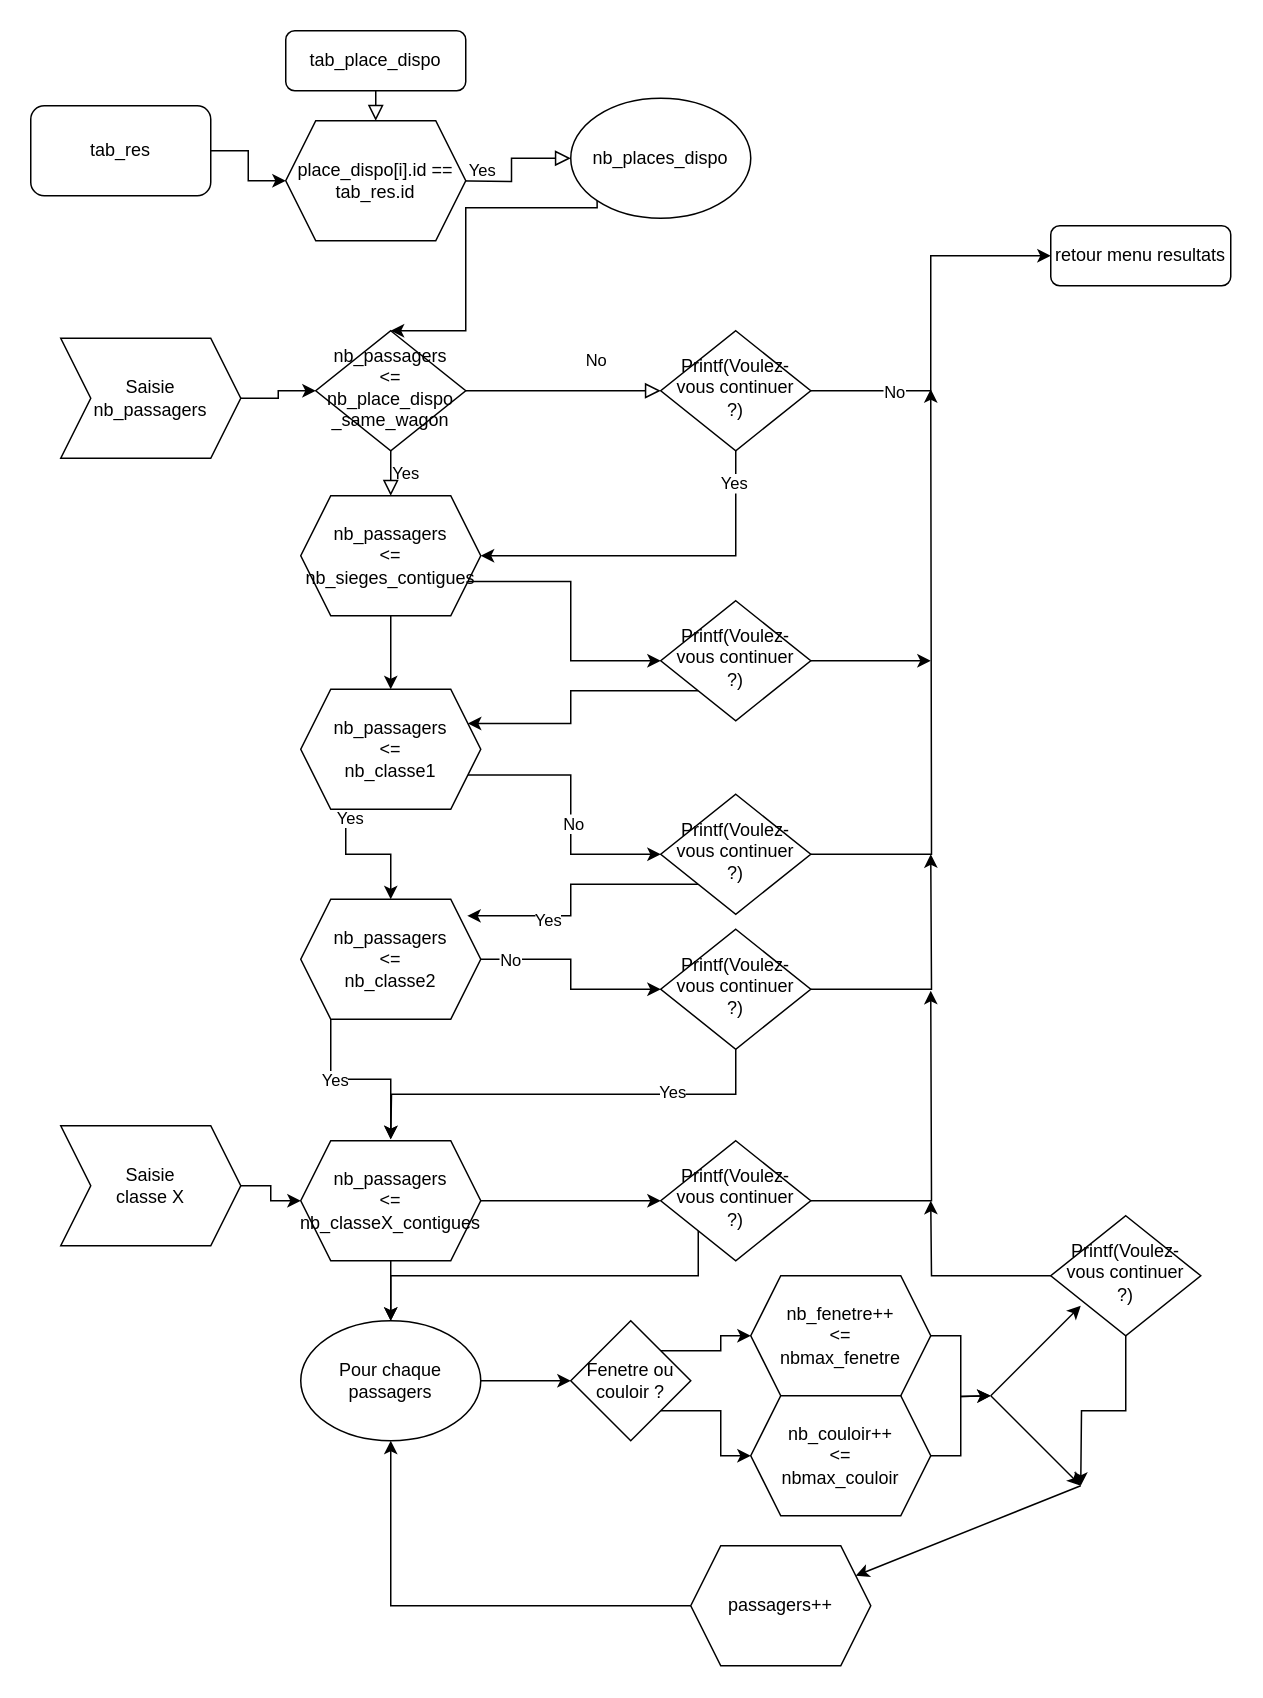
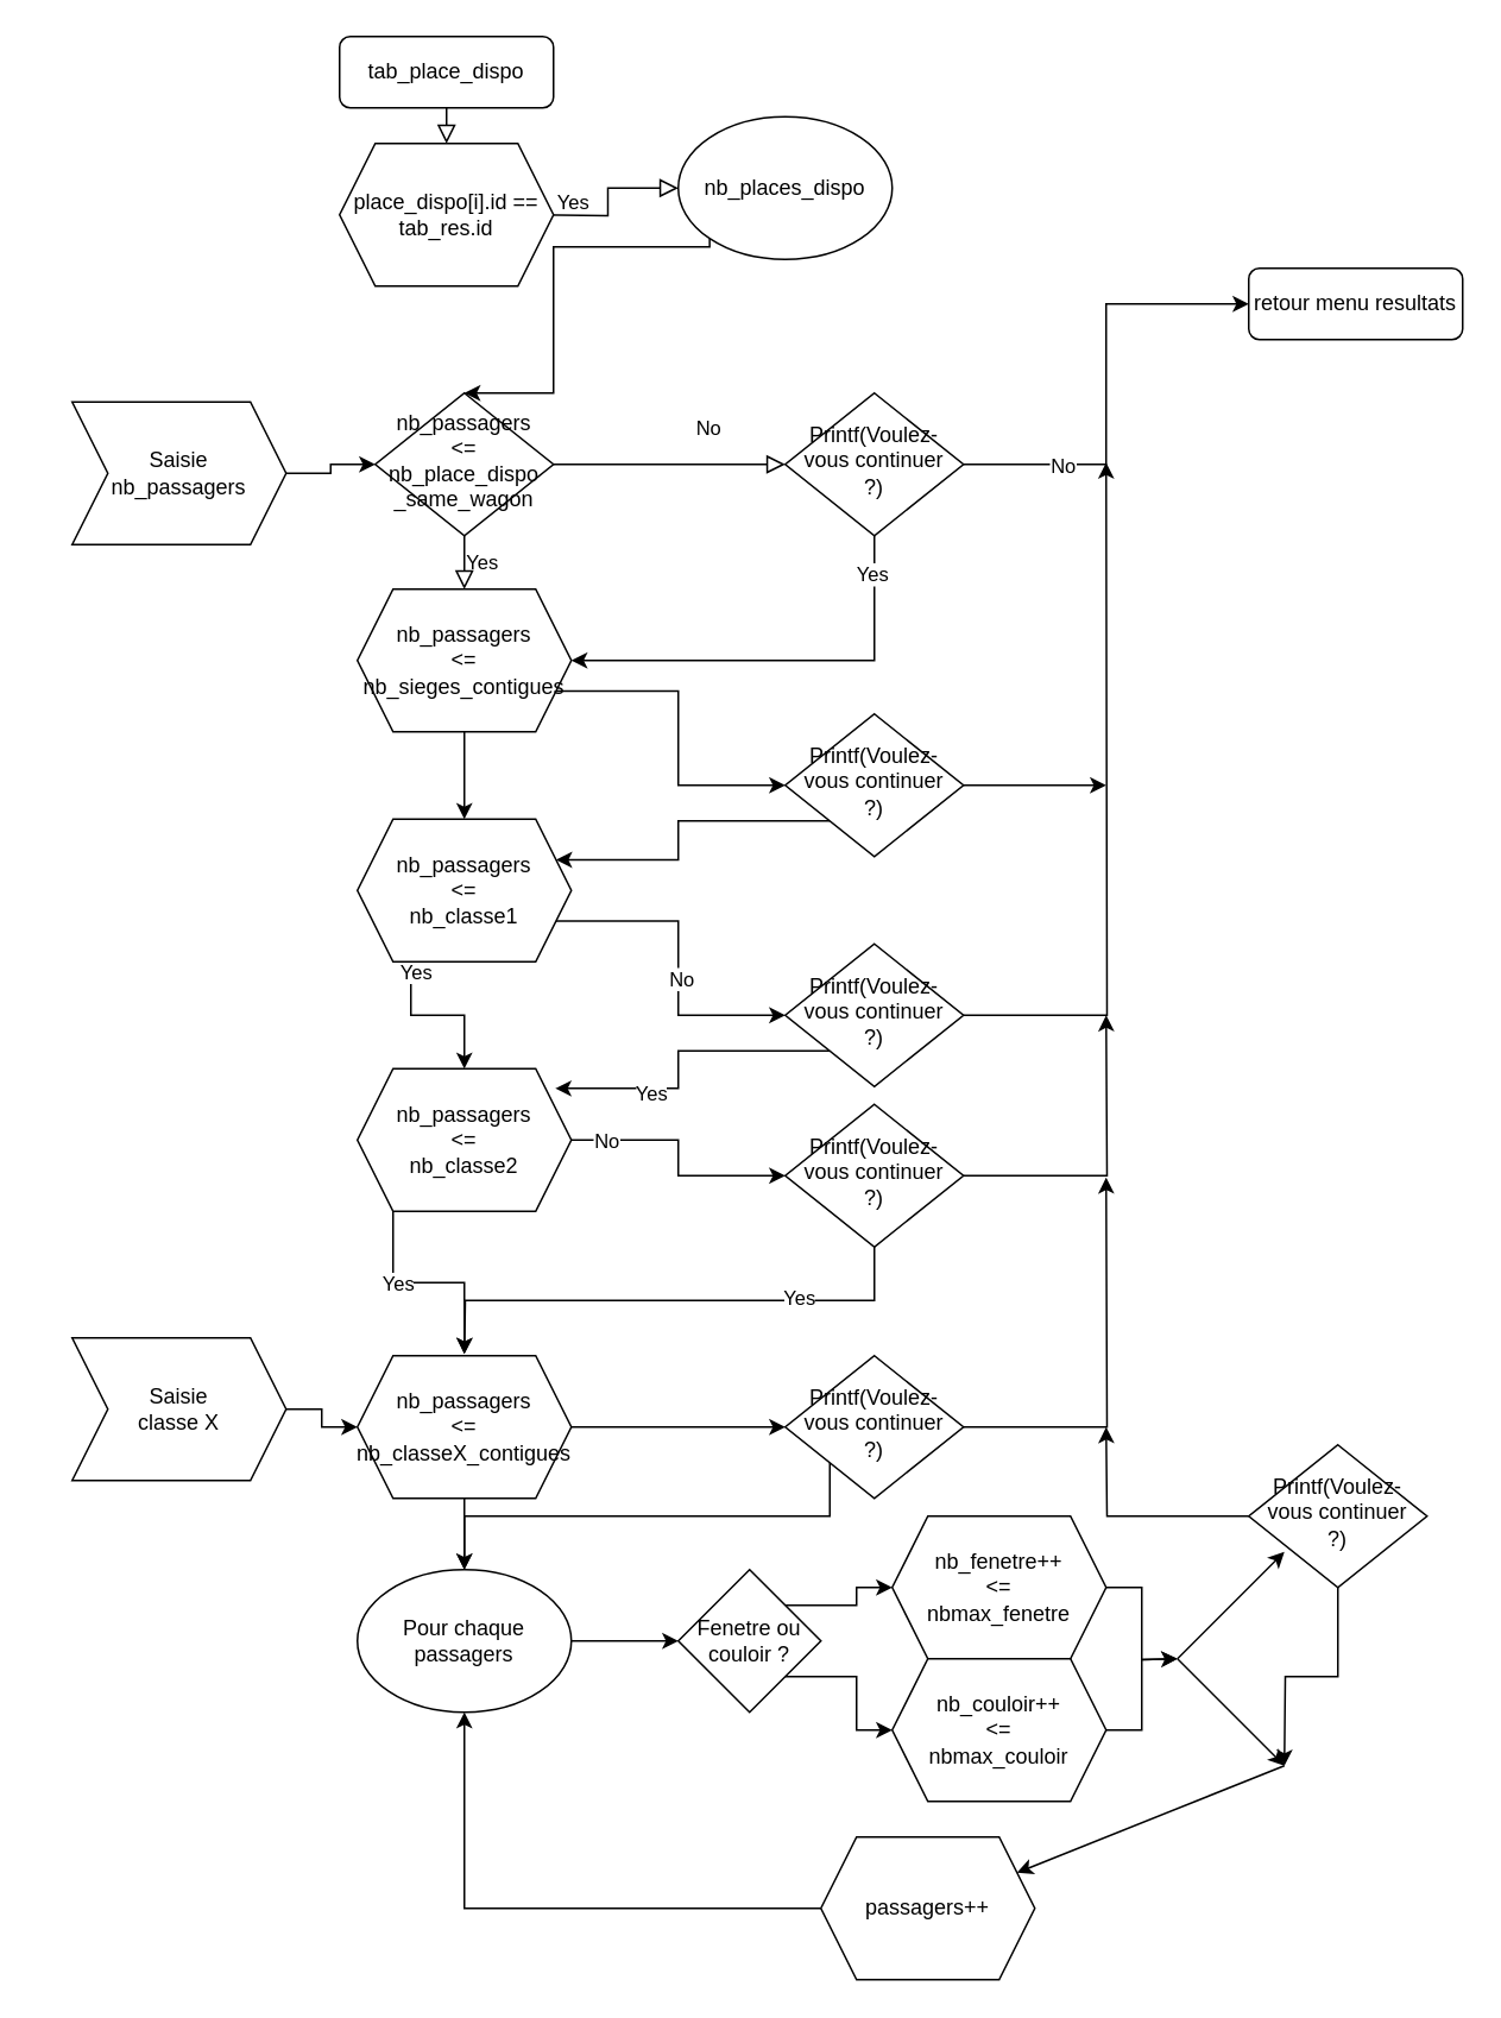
- <mxCell id="10" value="tab_res" style="rounded=1;whiteSpace=wrap;html=1;" vertex="1" parent="1"><mxGeometry x="20" y="70" width="120" height="60" as="geometry" /></mxCell>
- <mxCell id="9" style="edgeStyle=orthogonalEdgeStyle;rounded=0;orthogonalLoop=1;jettySize=auto;html=1;exitX=1;exitY=0.5;exitDx=0;exitDy=0;entryX=0;entryY=0.5;entryDx=0;entryDy=0;" edge="1" parent="1" source="10" target="20"><mxGeometry relative="1" as="geometry"><mxPoint x="200" y="120" as="targetPoint" /></mxGeometry></mxCell>
